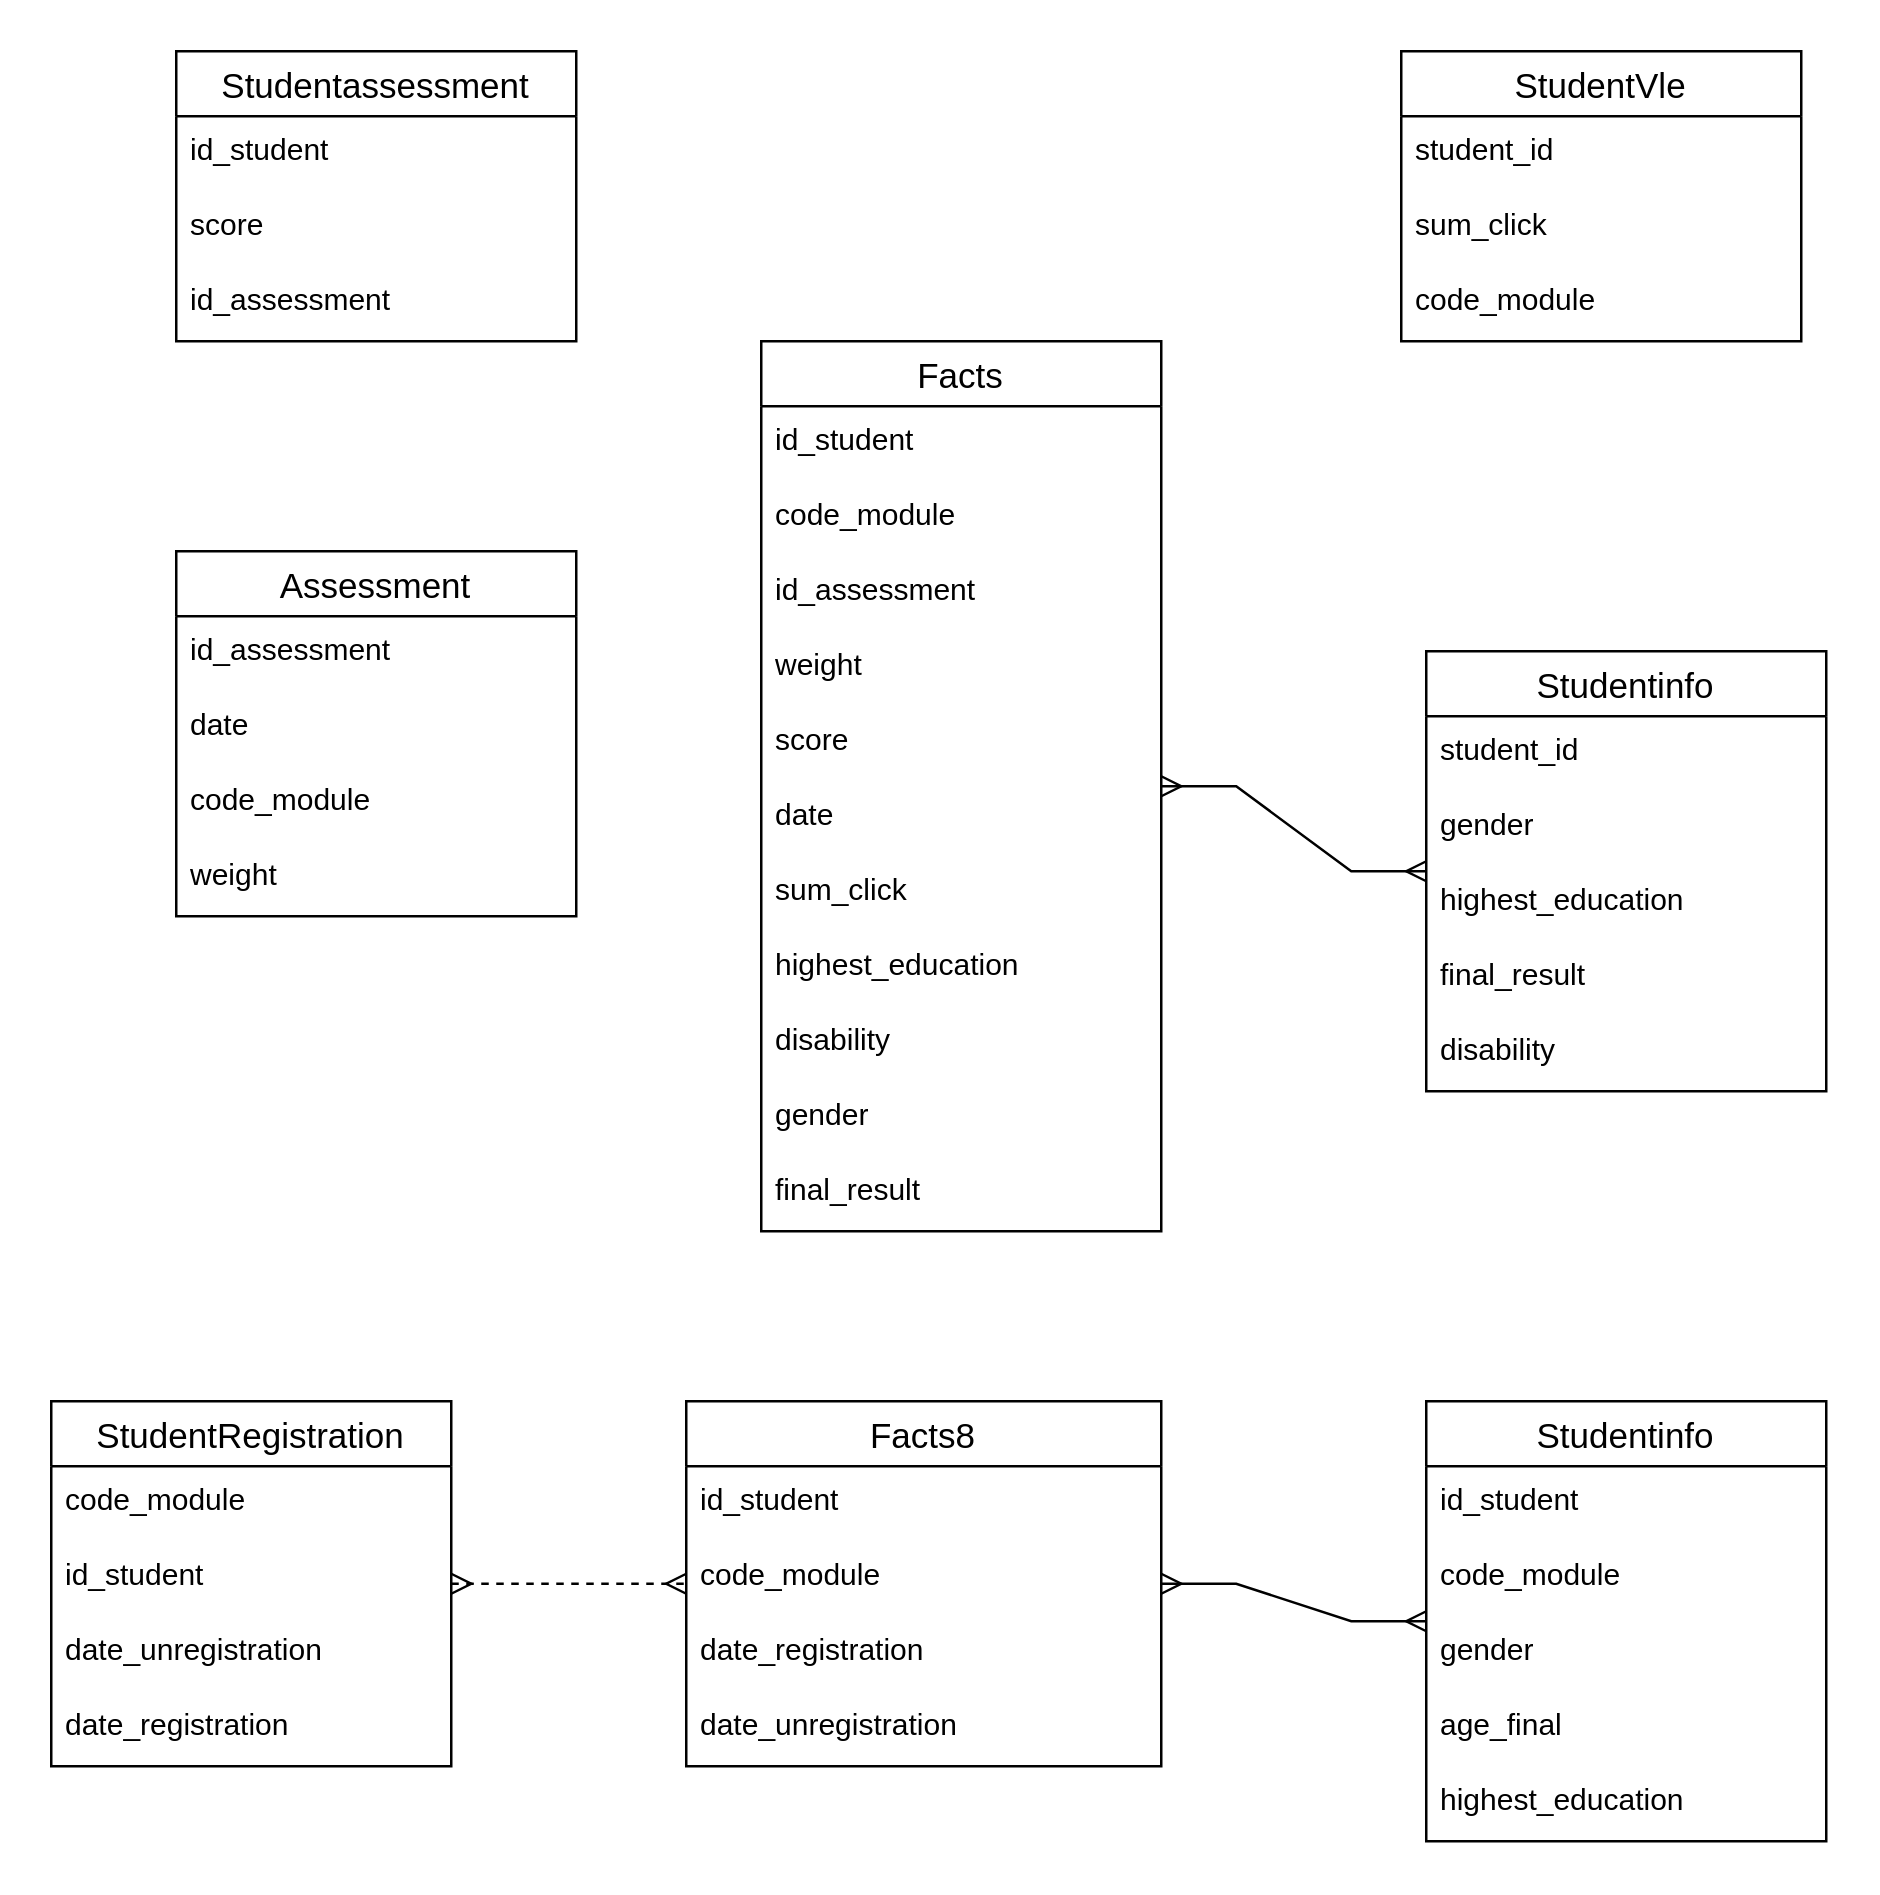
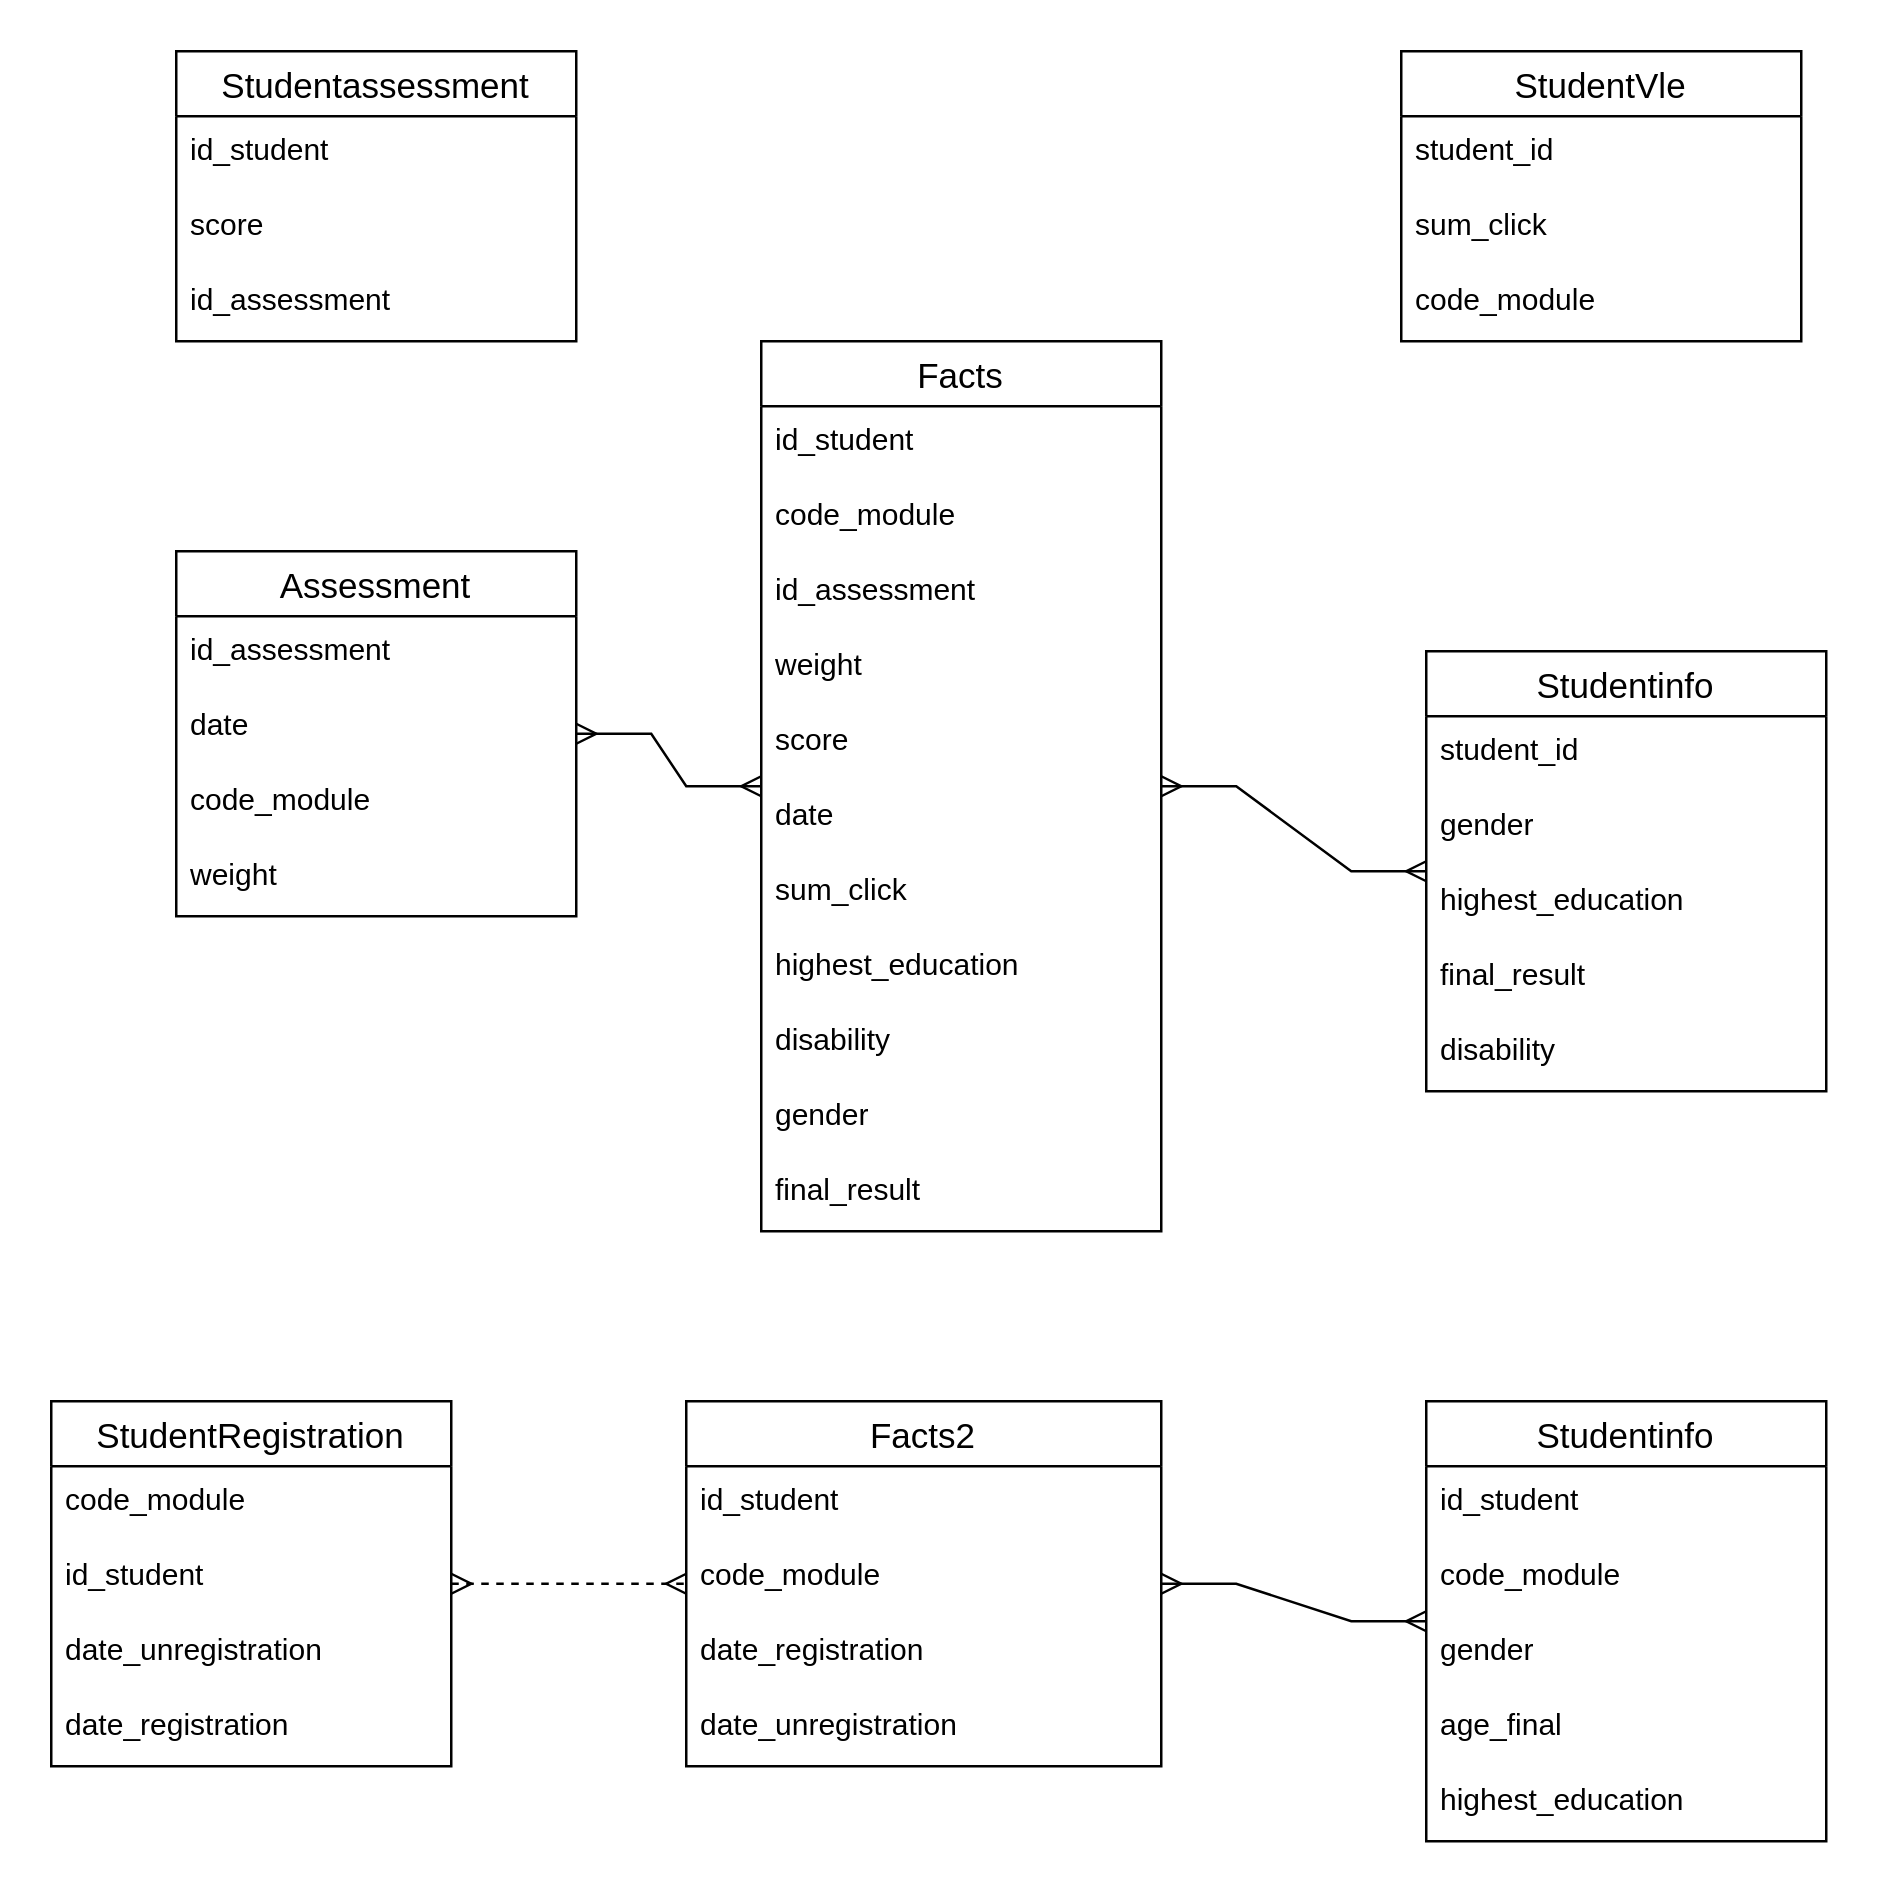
+ <mxCell id="52" value="" style="edgeStyle=entityRelationEdgeStyle;fontSize=12;html=1;endArrow=ERmany;startArrow=ERmany;rounded=0;" edge="1" parent="1" source="12" target="17"><mxGeometry width="100" height="100" relative="1" as="geometry"><mxPoint x="170" y="540" as="sourcePoint" /><mxPoint x="270" y="440" as="targetPoint" /></mxGeometry></mxCell>
- <mxCell id="33" value="Facts8" style="swimlane;fontStyle=0;childLayout=stackLayout;horizontal=1;startSize=26;horizontalStack=0;resizeParent=1;resizeParentMax=0;resizeLast=0;collapsible=1;marginBottom=0;align=center;fontSize=14;" vertex="1" parent="1"><mxGeometry x="274" y="560" width="190" height="146" as="geometry" /></mxCell>
+ <mxCell id="33" value="Facts2" style="swimlane;fontStyle=0;childLayout=stackLayout;horizontal=1;startSize=26;horizontalStack=0;resizeParent=1;resizeParentMax=0;resizeLast=0;collapsible=1;marginBottom=0;align=center;fontSize=14;" vertex="1" parent="1"><mxGeometry x="274" y="560" width="190" height="146" as="geometry" /></mxCell>
